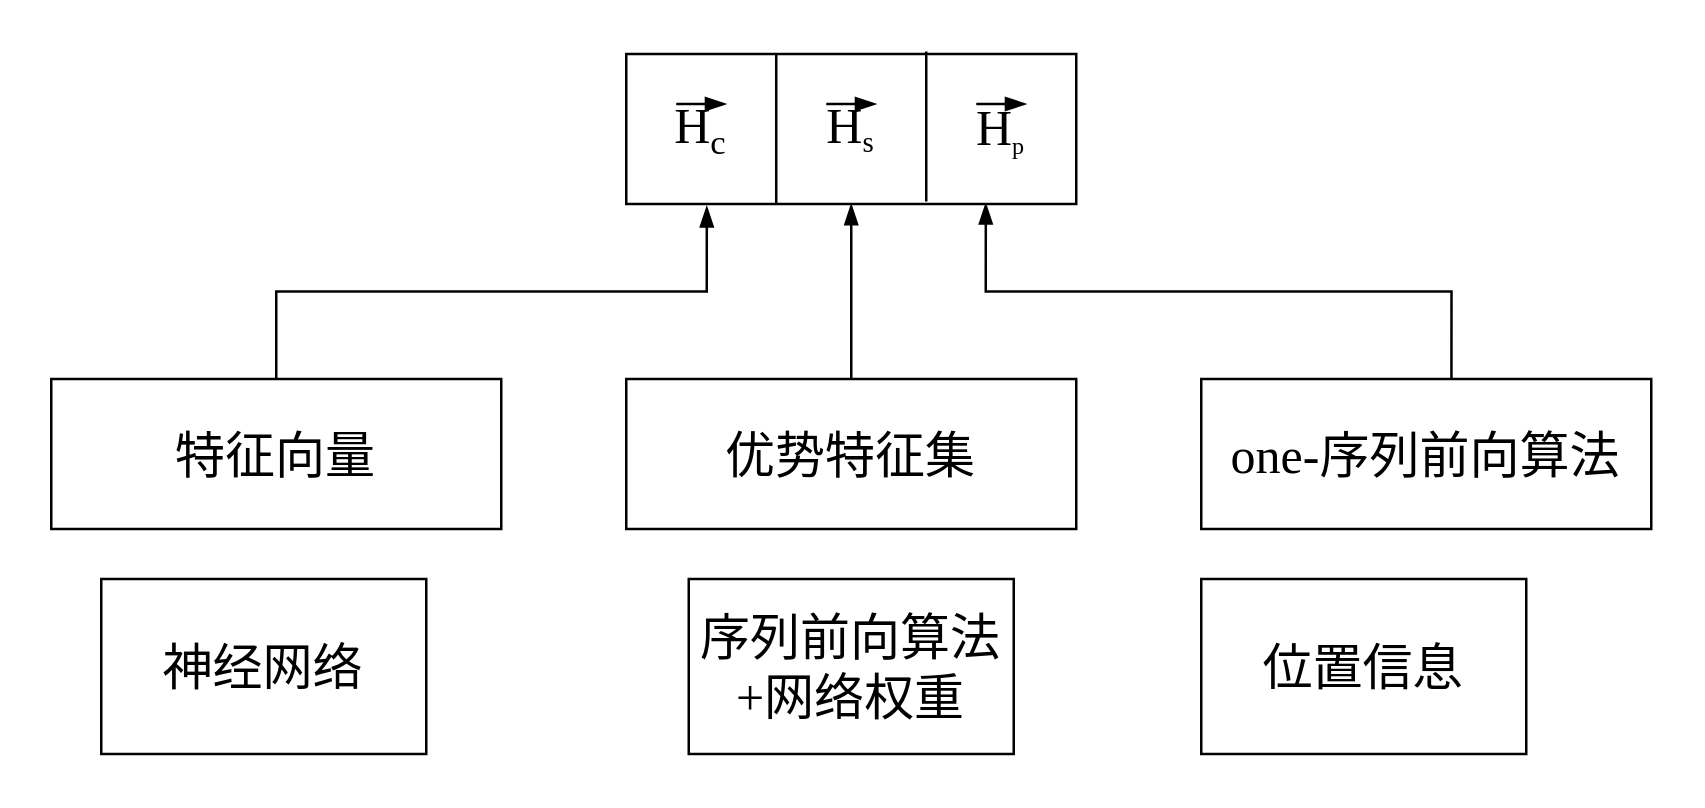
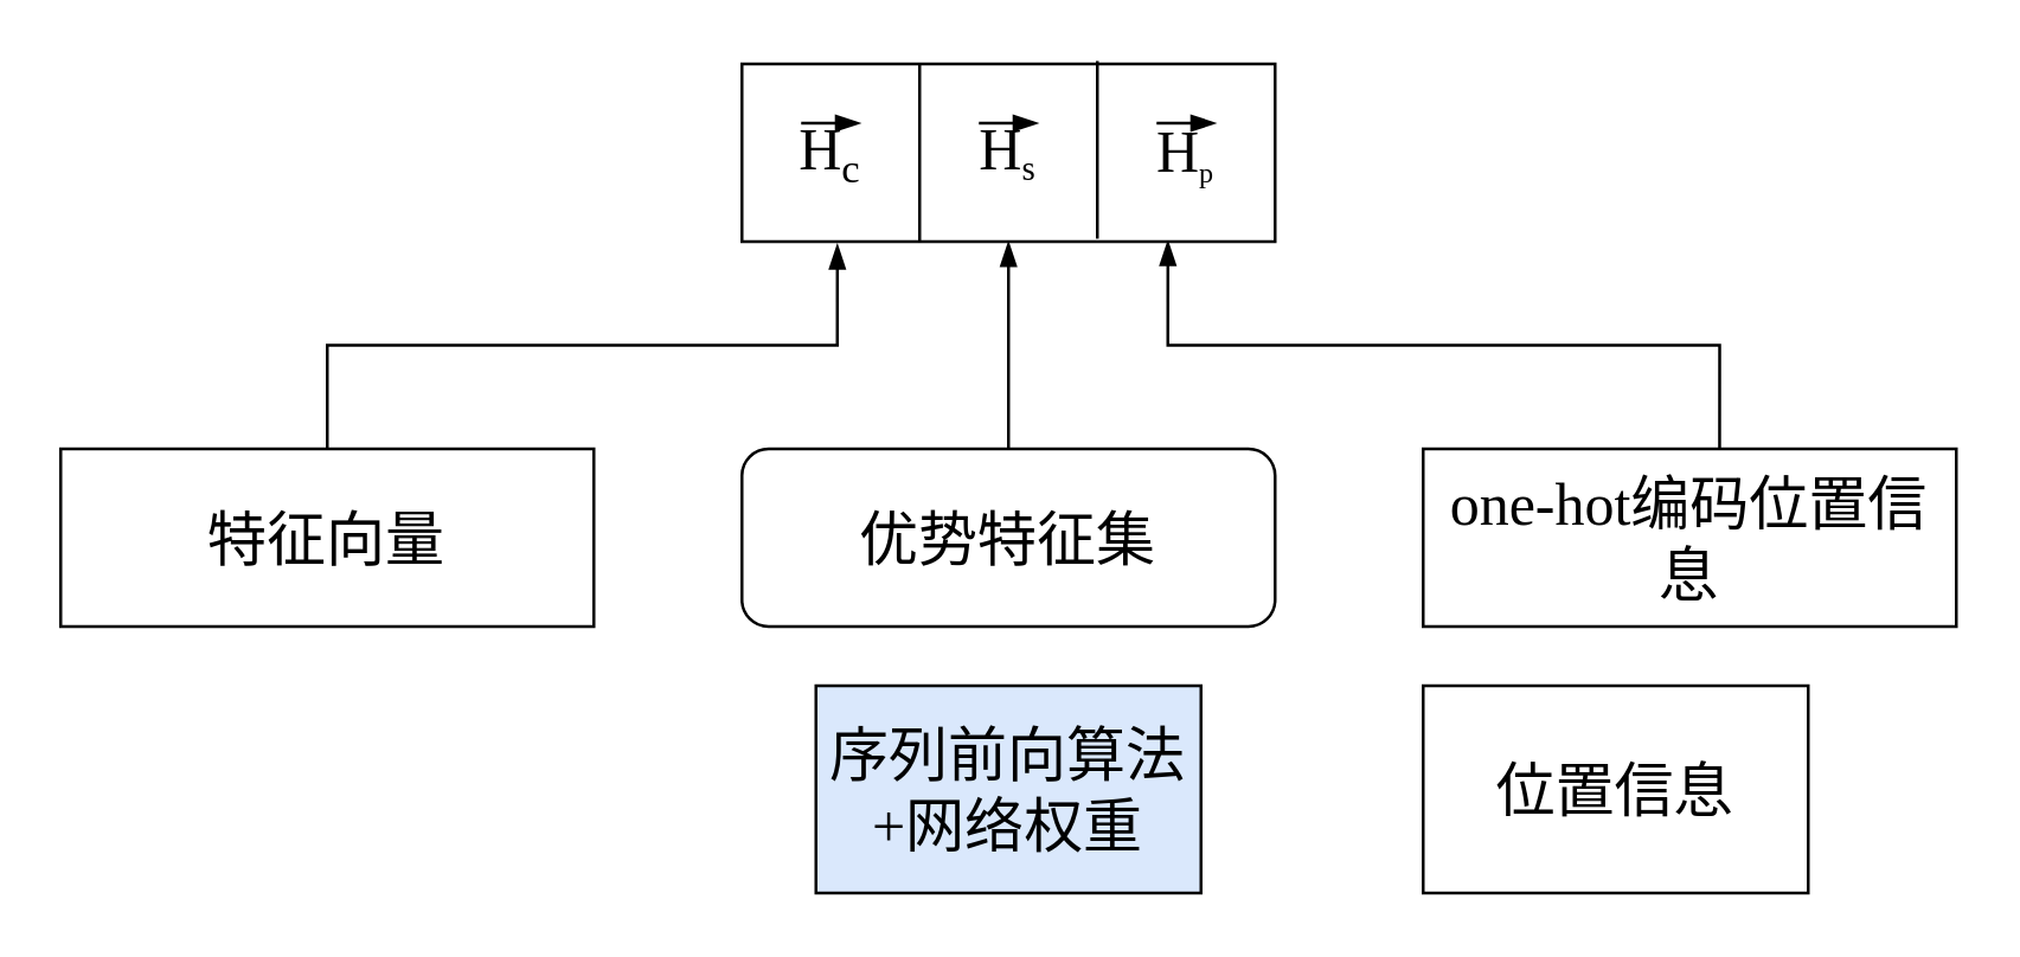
- <mxCell id="5" value="优势特征集" style="rounded=0;whiteSpace=wrap;html=1;fontFamily=Times New Roman;fontSize=20;" parent="1" vertex="1"><mxGeometry x="250" y="151" width="180" height="60" as="geometry" /></mxCell>
+ <mxCell id="5" value="优势特征集" style="whiteSpace=wrap;html=1;fontFamily=Times New Roman;fontSize=20;rounded=1;" parent="1" vertex="1"><mxGeometry x="250" y="151" width="180" height="60" as="geometry" /></mxCell>
- <mxCell id="7" value="one-序列前向算法" style="rounded=0;whiteSpace=wrap;html=1;fontFamily=Times New Roman;fontSize=20;" parent="1" vertex="1"><mxGeometry x="480" y="151" width="180" height="60" as="geometry" /></mxCell>
+ <mxCell id="7" value="one-hot编码位置信息" style="rounded=0;whiteSpace=wrap;html=1;fontFamily=Times New Roman;fontSize=20;" parent="1" vertex="1"><mxGeometry x="480" y="151" width="180" height="60" as="geometry" /></mxCell>
- <mxCell id="8" value="神经网络" style="rounded=0;whiteSpace=wrap;html=1;fontFamily=Times New Roman;fontSize=20;" parent="1" vertex="1"><mxGeometry x="40" y="231" width="130" height="70" as="geometry" /></mxCell>
- <mxCell id="9" value="序列前向算法&lt;br&gt;+网络权重" style="rounded=0;whiteSpace=wrap;html=1;fontFamily=Times New Roman;fontSize=20;" parent="1" vertex="1"><mxGeometry x="275" y="231" width="130" height="70" as="geometry" /></mxCell>
+ <mxCell id="9" value="序列前向算法&lt;br&gt;+网络权重" style="rounded=0;whiteSpace=wrap;html=1;fontFamily=Times New Roman;fontSize=20;fillColor=#dae8fc;" parent="1" vertex="1"><mxGeometry x="275" y="231" width="130" height="70" as="geometry" /></mxCell>
